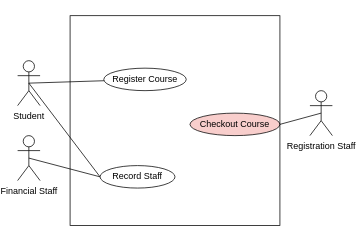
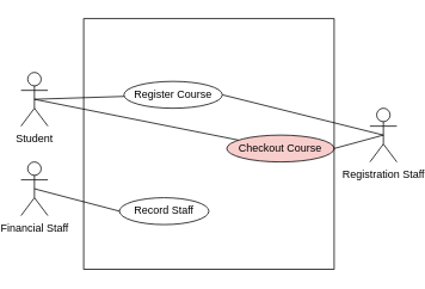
+ <mxCell id="7" style="rounded=0;orthogonalLoop=1;jettySize=auto;html=1;exitX=0.5;exitY=0.5;exitDx=0;exitDy=0;exitPerimeter=0;entryX=1;entryY=0.5;entryDx=0;entryDy=0;endArrow=none;startFill=0;" edge="1" parent="1" source="9" target="10"><mxGeometry relative="1" as="geometry" /></mxCell>
- <mxCell id="3" style="rounded=0;orthogonalLoop=1;jettySize=auto;html=1;exitX=0.5;exitY=0.5;exitDx=0;exitDy=0;exitPerimeter=0;endArrow=none;startFill=0;entryX=0;entryY=0.5;entryDx=0;entryDy=0;" edge="1" parent="1" source="4" target="11"><mxGeometry relative="1" as="geometry"><mxPoint x="130" y="240" as="targetPoint" /></mxGeometry></mxCell>
+ <mxCell id="3" style="rounded=0;orthogonalLoop=1;jettySize=auto;html=1;exitX=0.5;exitY=0.5;exitDx=0;exitDy=0;exitPerimeter=0;endArrow=none;startFill=0;" edge="1" parent="1" source="4" target="12"><mxGeometry relative="1" as="geometry"><mxPoint x="130" y="240" as="targetPoint" /></mxGeometry></mxCell>
